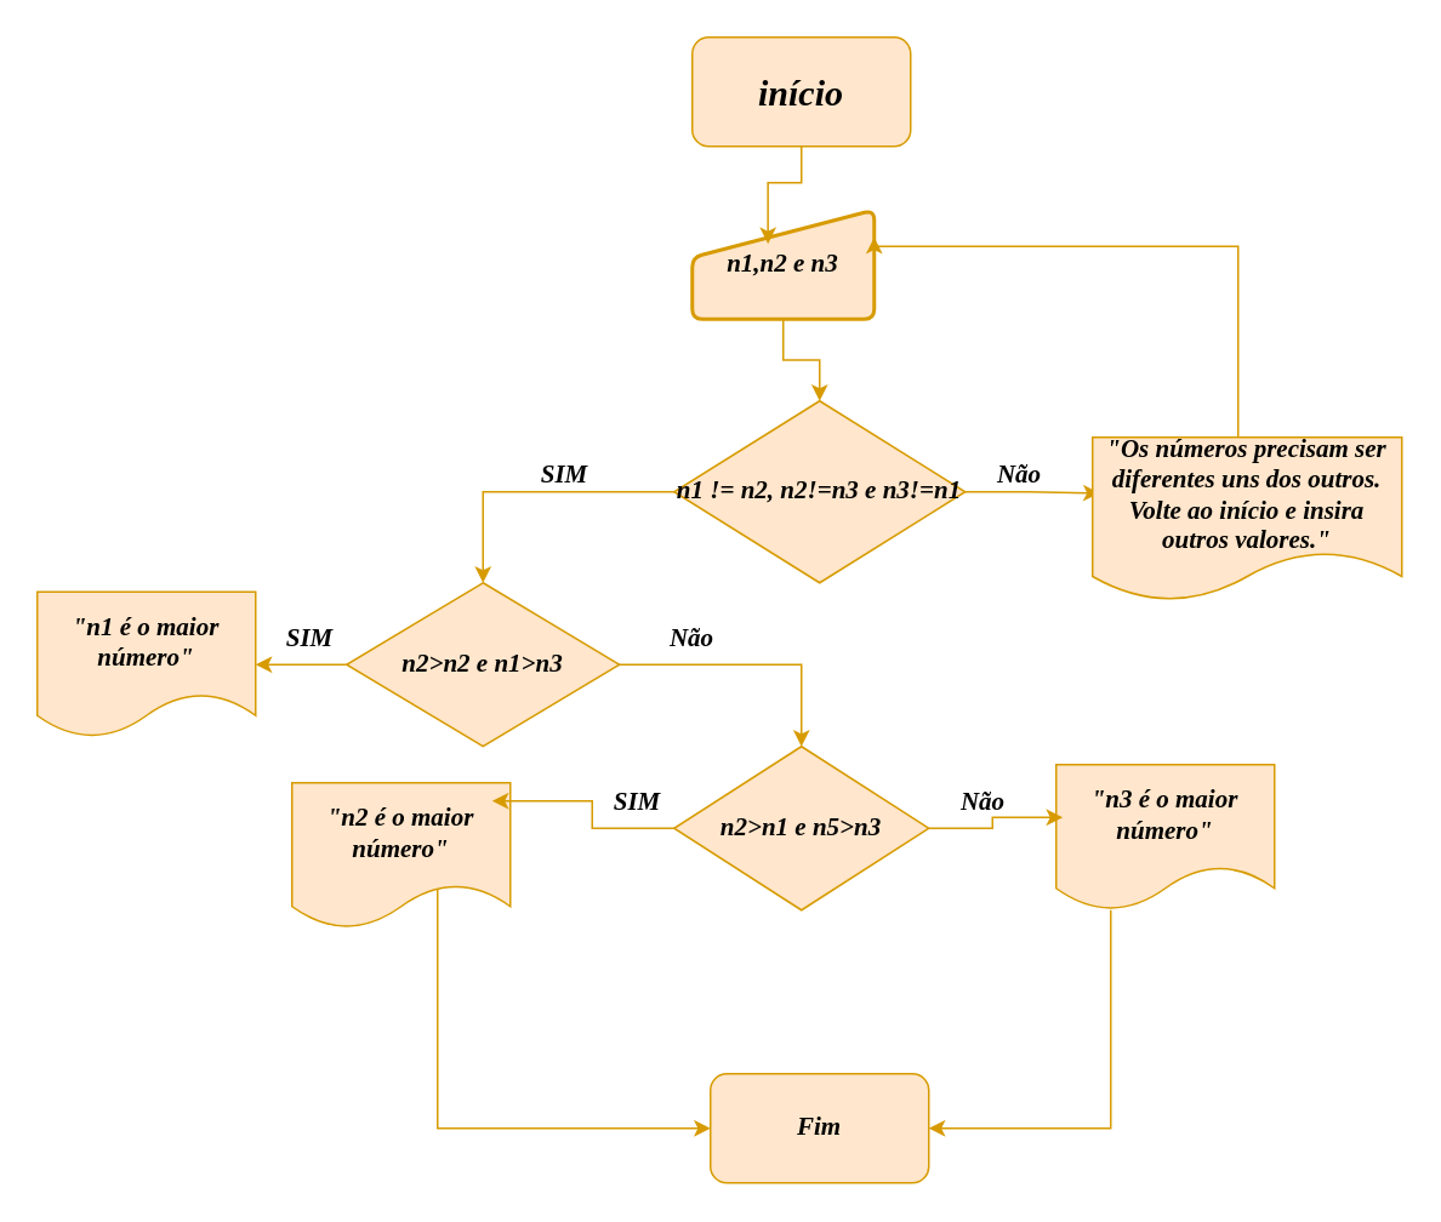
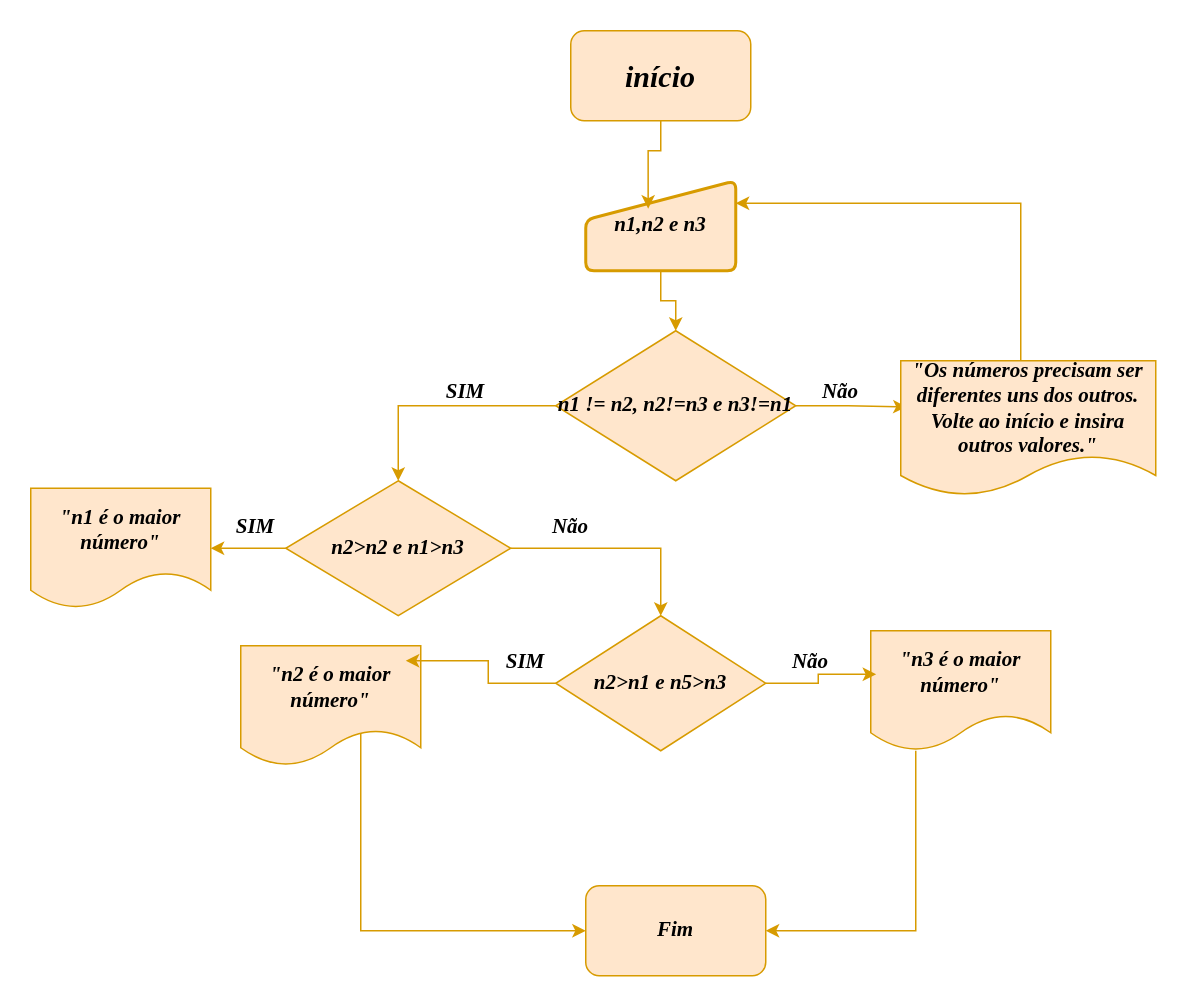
- <mxCell id="4" value="n1,n2 e n3" style="html=1;strokeWidth=2;shape=manualInput;whiteSpace=wrap;rounded=1;size=26;arcSize=11;fontSize=14;fontStyle=3;fontFamily=Tahoma;fillColor=#ffe6cc;strokeColor=#d79b00;" vertex="1" parent="1"><mxGeometry x="380" y="115" width="100" height="60" as="geometry" /></mxCell>
+ <mxCell id="4" value="n1,n2 e n3" style="html=1;strokeWidth=2;shape=manualInput;whiteSpace=wrap;rounded=1;size=26;arcSize=11;fontSize=14;fontStyle=3;fontFamily=Tahoma;fillColor=#ffe6cc;strokeColor=#d79b00;" vertex="1" parent="1"><mxGeometry x="390" y="120" width="100" height="60" as="geometry" /></mxCell>
